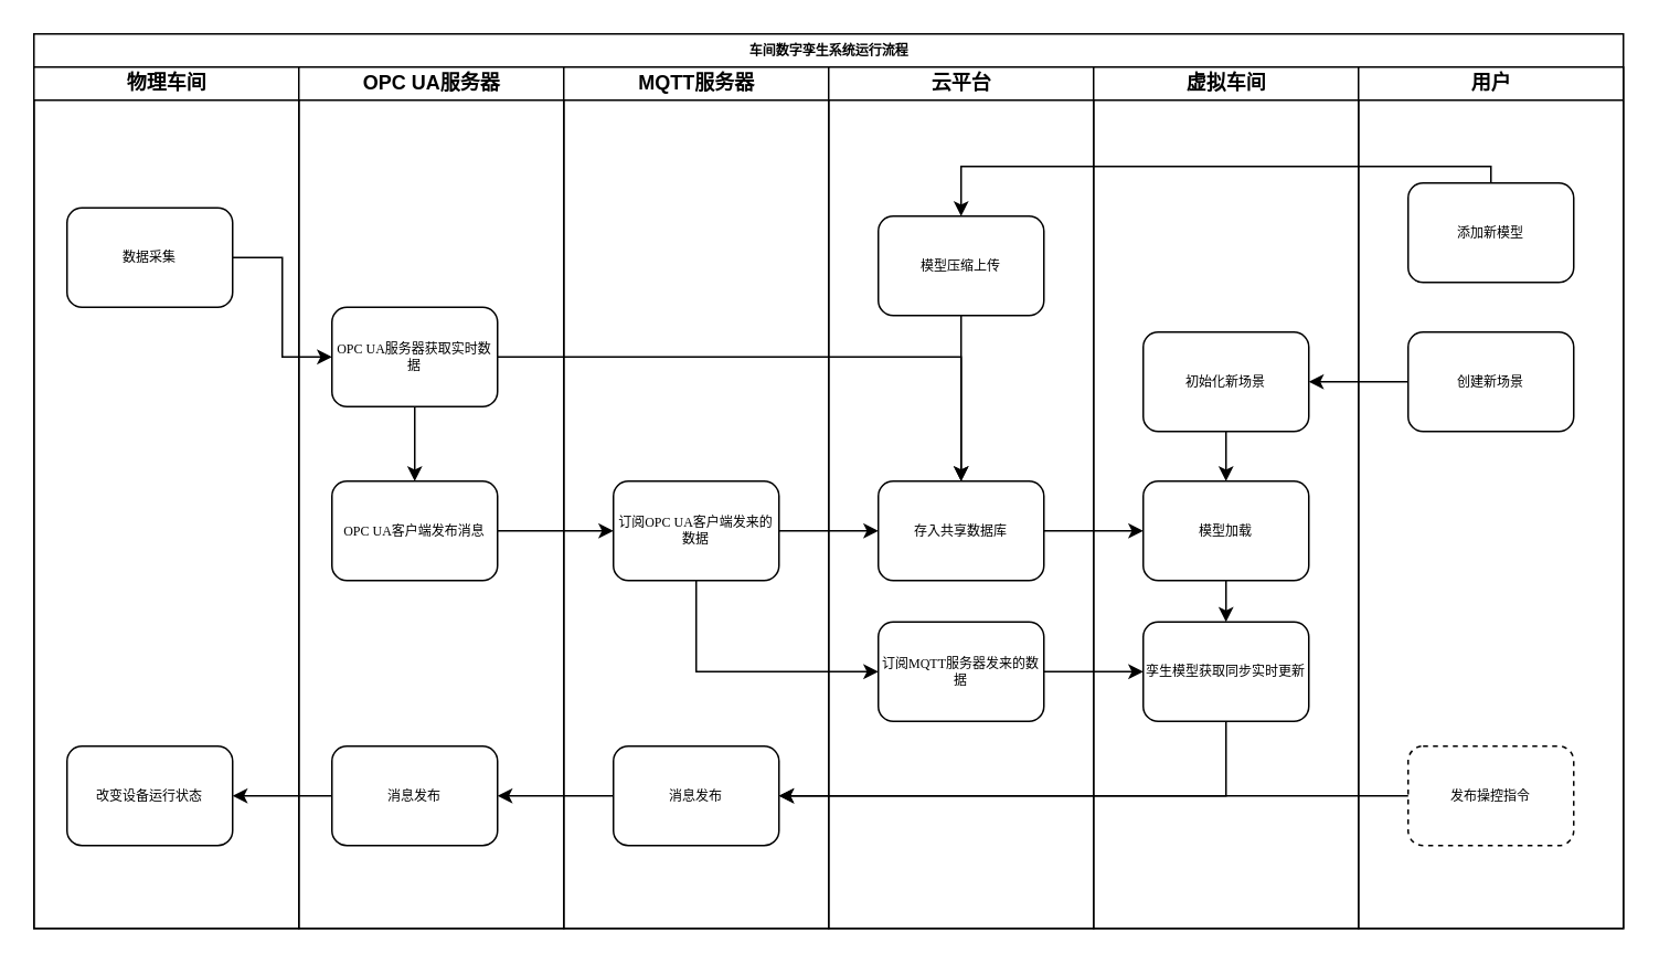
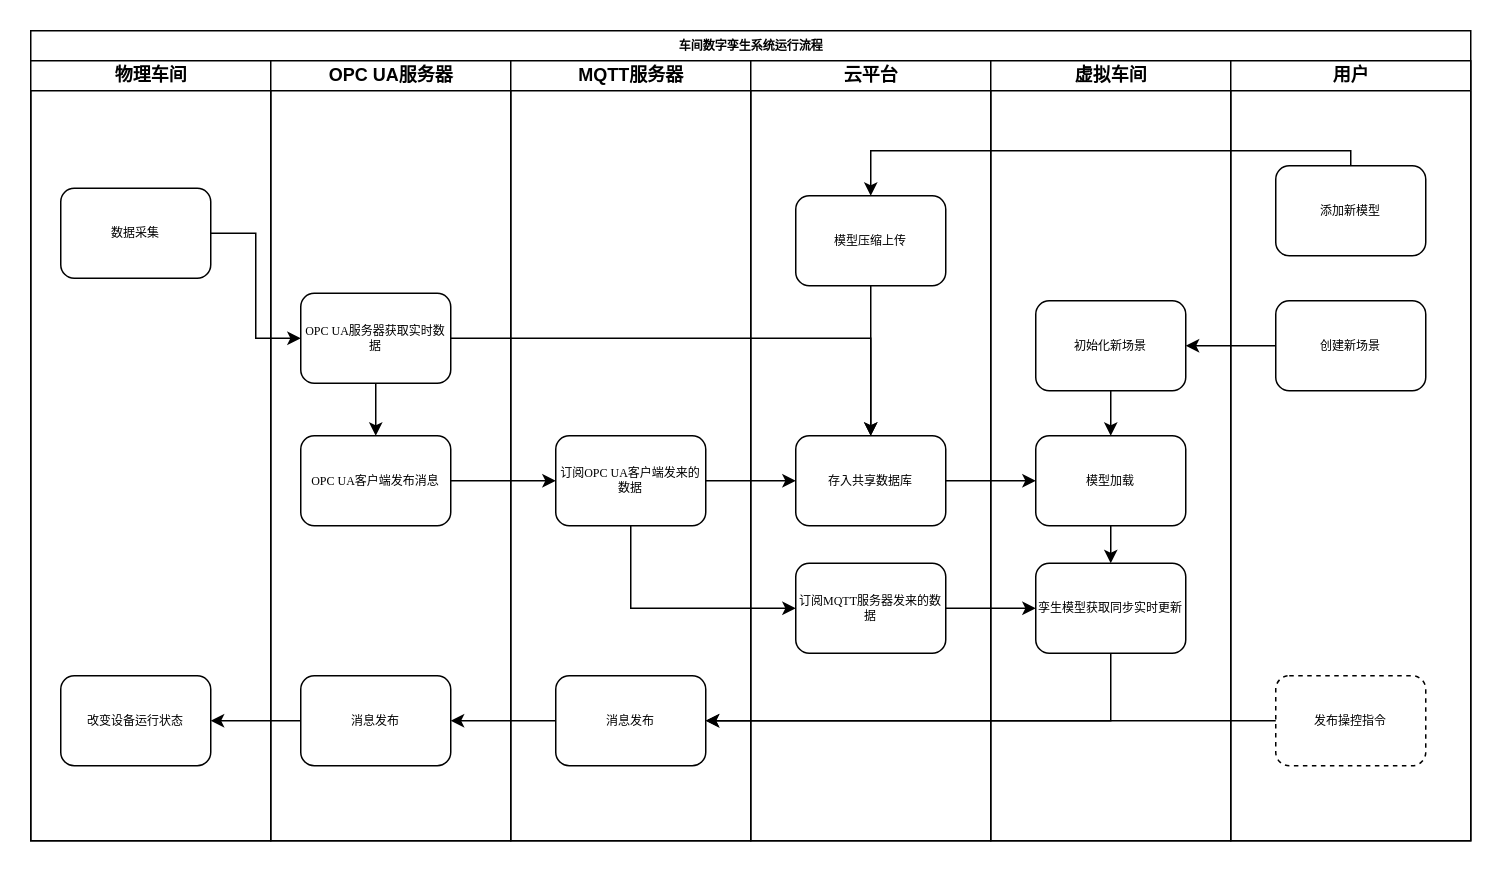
- <mxCell id="8" value="OPC UA服务器获取实时数据" style="rounded=1;whiteSpace=wrap;html=1;shadow=0;labelBackgroundColor=none;strokeWidth=1;fontFamily=Verdana;fontSize=8;align=center;" parent="6" vertex="1"><mxGeometry x="20" y="145" width="100" height="60" as="geometry" /></mxCell>
+ <mxCell id="8" value="OPC UA服务器获取实时数据" style="rounded=1;whiteSpace=wrap;html=1;shadow=0;labelBackgroundColor=none;strokeWidth=1;fontFamily=Verdana;fontSize=8;align=center;" parent="6" vertex="1"><mxGeometry x="20" y="155" width="100" height="60" as="geometry" /></mxCell>
